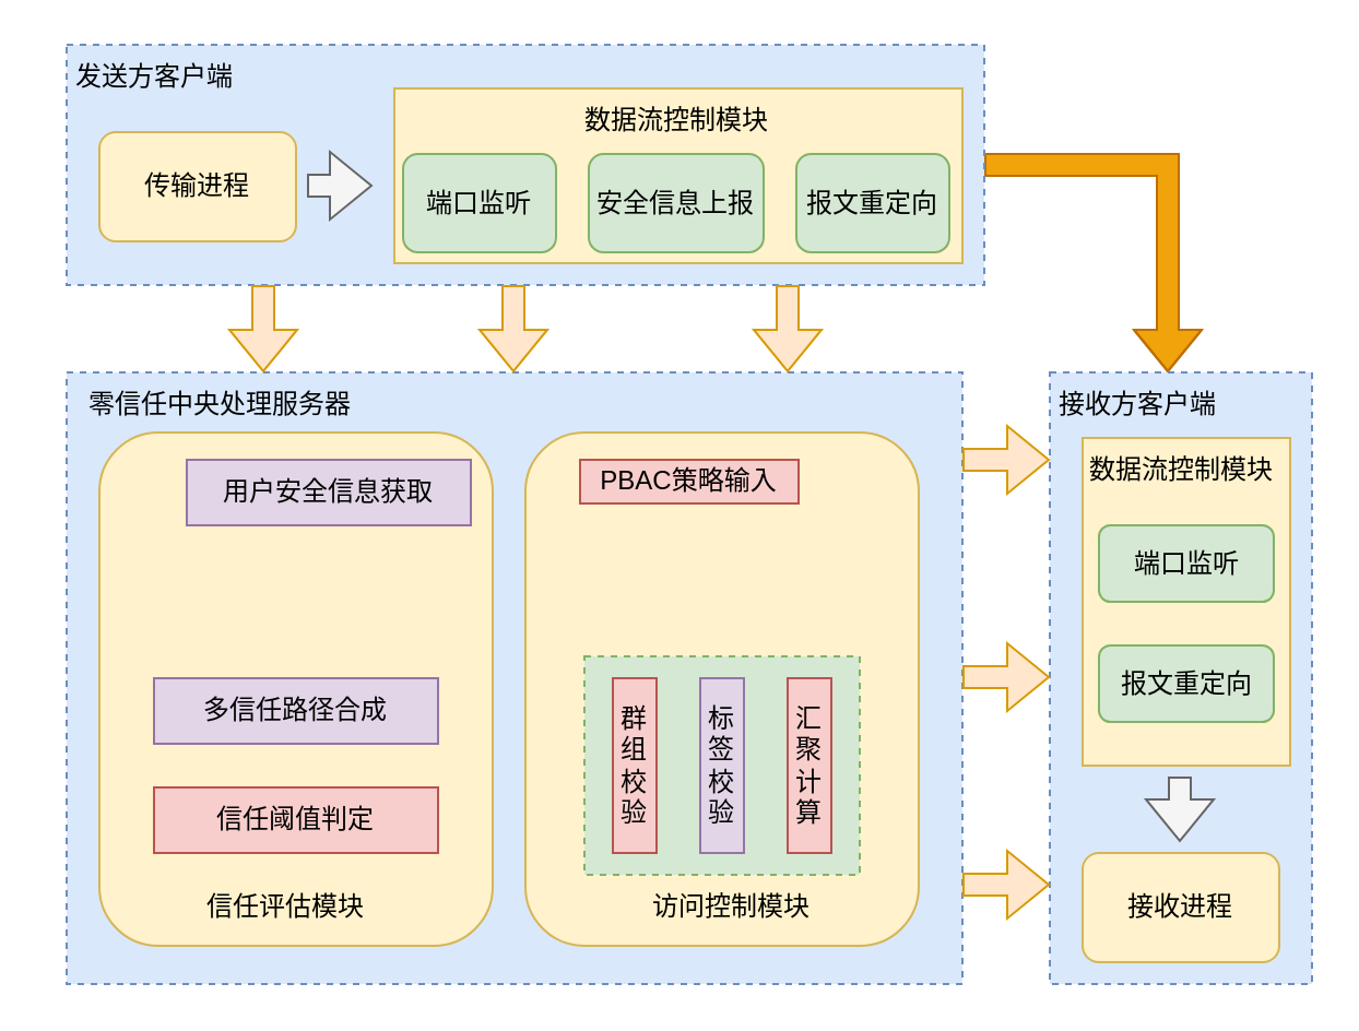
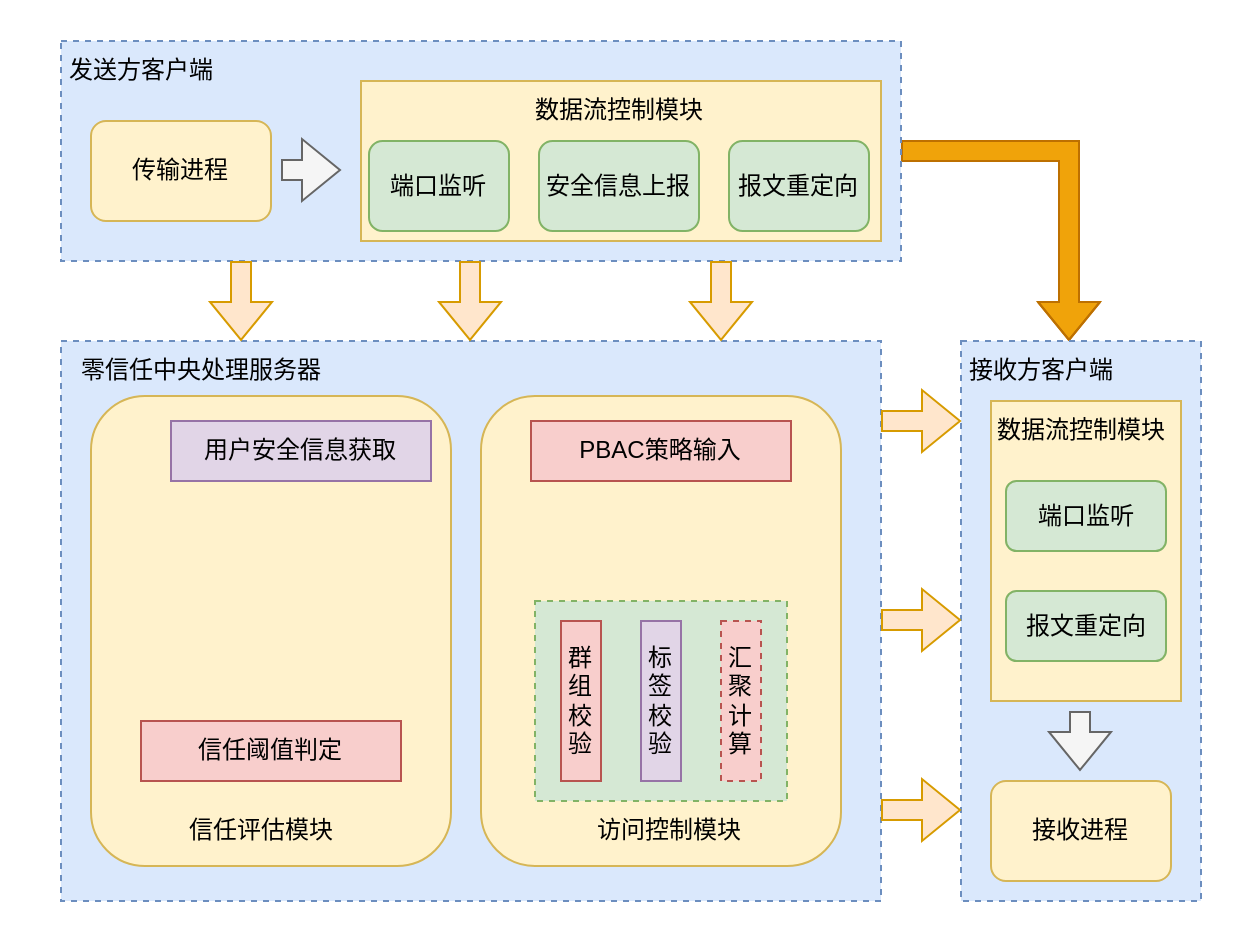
- <mxCell id="15" value="PBAC策略输入" style="rounded=0;whiteSpace=wrap;html=1;fillColor=#f8cecc;strokeColor=#b85450;" vertex="1" parent="1"><mxGeometry x="265" y="210" width="100" height="20" as="geometry" /></mxCell>
+ <mxCell id="15" value="PBAC策略输入" style="rounded=0;whiteSpace=wrap;html=1;fillColor=#f8cecc;strokeColor=#b85450;" vertex="1" parent="1"><mxGeometry x="265" y="210" width="130" height="30" as="geometry" /></mxCell>
- <mxCell id="14" value="多信任路径合成" style="rounded=0;whiteSpace=wrap;html=1;fillColor=#e1d5e7;strokeColor=#9673a6;" vertex="1" parent="1"><mxGeometry x="70" y="310" width="130" height="30" as="geometry" /></mxCell>
- <mxCell id="19" value="汇聚计算" style="rounded=0;whiteSpace=wrap;html=1;fillColor=#f8cecc;strokeColor=#b85450;" vertex="1" parent="1"><mxGeometry x="360" y="310" width="20" height="80" as="geometry" /></mxCell>
+ <mxCell id="19" value="汇聚计算" style="rounded=0;whiteSpace=wrap;html=1;fillColor=#f8cecc;strokeColor=#b85450;dashed=1;" vertex="1" parent="1"><mxGeometry x="360" y="310" width="20" height="80" as="geometry" /></mxCell>
